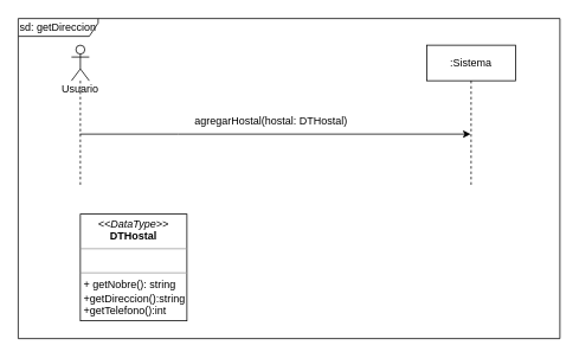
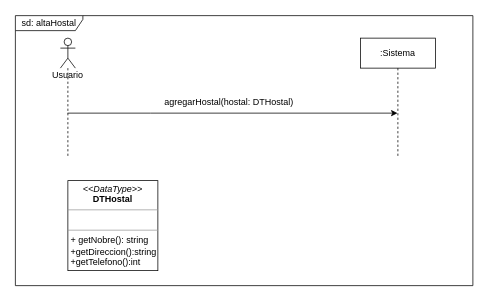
- <mxCell id="7" value="sd: getDireccion" style="shape=umlFrame;whiteSpace=wrap;html=1;width=90;height=20;" parent="1" vertex="1"><mxGeometry x="20" y="20" width="610" height="360" as="geometry" /></mxCell>
+ <mxCell id="7" value="sd: altaHostal" style="shape=umlFrame;whiteSpace=wrap;html=1;width=90;height=20;" parent="1" vertex="1"><mxGeometry x="20" y="20" width="610" height="360" as="geometry" /></mxCell>
